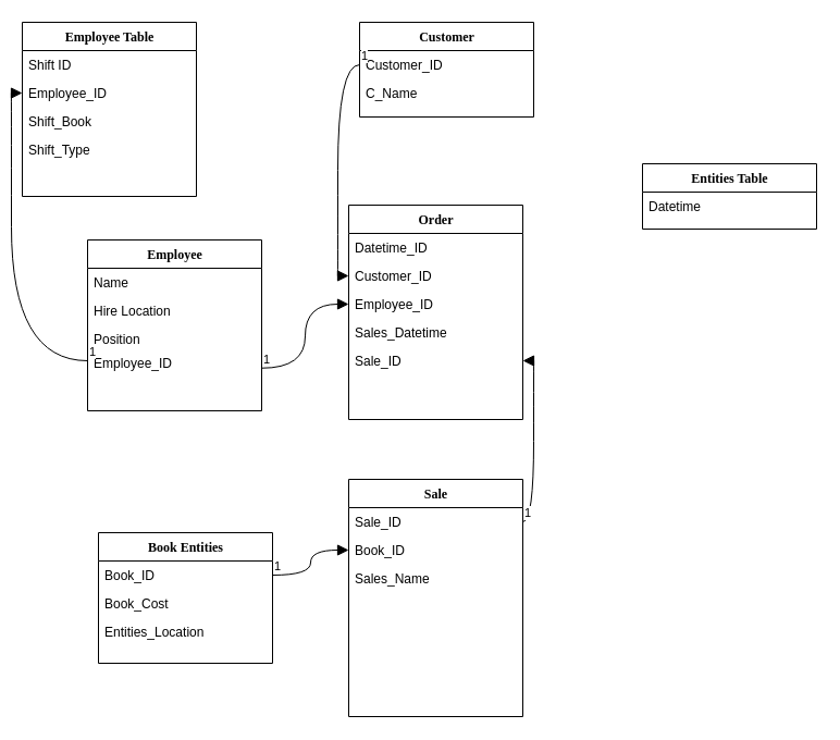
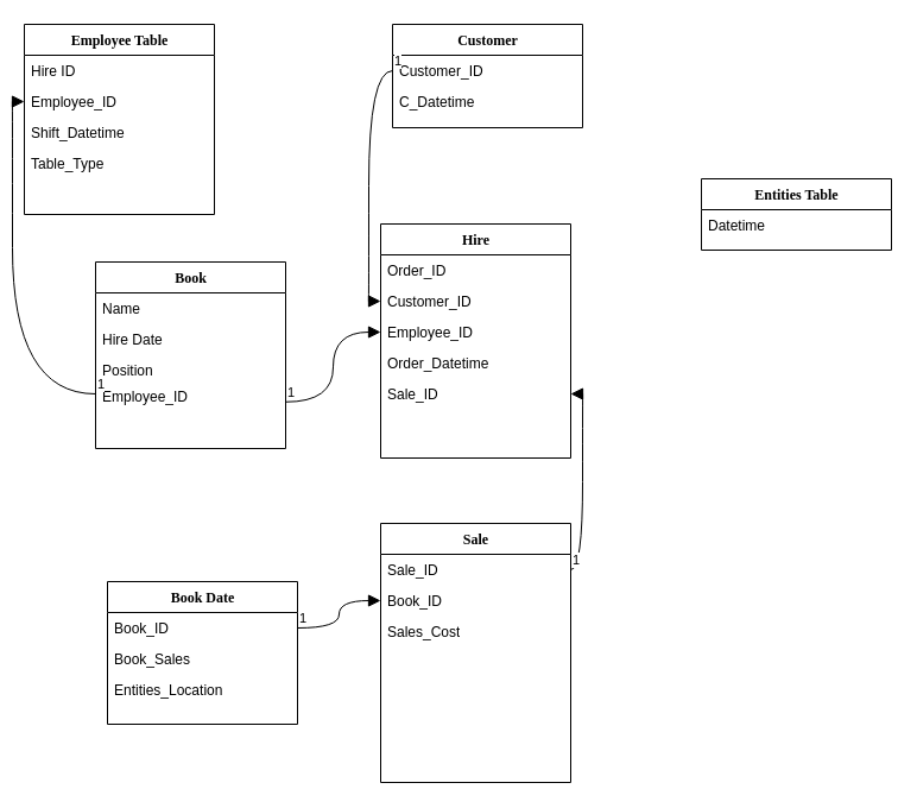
- <mxCell id="35" value="Shift ID" style="text;html=1;strokeColor=none;fillColor=none;align=left;verticalAlign=top;spacingLeft=4;spacingRight=4;whiteSpace=wrap;overflow=hidden;rotatable=0;points=[[0,0.5],[1,0.5]];portConstraint=eastwest;" vertex="1" parent="34"><mxGeometry y="26" width="160" height="26" as="geometry" /></mxCell>
+ <mxCell id="35" value="Hire ID" style="text;html=1;strokeColor=none;fillColor=none;align=left;verticalAlign=top;spacingLeft=4;spacingRight=4;whiteSpace=wrap;overflow=hidden;rotatable=0;points=[[0,0.5],[1,0.5]];portConstraint=eastwest;" vertex="1" parent="34"><mxGeometry y="26" width="160" height="26" as="geometry" /></mxCell>
- <mxCell id="9" value="C_Name" style="text;html=1;strokeColor=none;fillColor=none;align=left;verticalAlign=top;spacingLeft=4;spacingRight=4;whiteSpace=wrap;overflow=hidden;rotatable=0;points=[[0,0.5],[1,0.5]];portConstraint=eastwest;" parent="7" vertex="1"><mxGeometry y="52" width="160" height="26" as="geometry" /></mxCell>
+ <mxCell id="9" value="C_Datetime" style="text;html=1;strokeColor=none;fillColor=none;align=left;verticalAlign=top;spacingLeft=4;spacingRight=4;whiteSpace=wrap;overflow=hidden;rotatable=0;points=[[0,0.5],[1,0.5]];portConstraint=eastwest;" parent="7" vertex="1"><mxGeometry y="52" width="160" height="26" as="geometry" /></mxCell>
- <mxCell id="37" value="Shift_Book" style="text;html=1;strokeColor=none;fillColor=none;align=left;verticalAlign=top;spacingLeft=4;spacingRight=4;whiteSpace=wrap;overflow=hidden;rotatable=0;points=[[0,0.5],[1,0.5]];portConstraint=eastwest;" vertex="1" parent="34"><mxGeometry y="78" width="160" height="26" as="geometry" /></mxCell>
+ <mxCell id="37" value="Shift_Datetime" style="text;html=1;strokeColor=none;fillColor=none;align=left;verticalAlign=top;spacingLeft=4;spacingRight=4;whiteSpace=wrap;overflow=hidden;rotatable=0;points=[[0,0.5],[1,0.5]];portConstraint=eastwest;" vertex="1" parent="34"><mxGeometry y="78" width="160" height="26" as="geometry" /></mxCell>
- <mxCell id="38" value="Shift_Type" style="text;html=1;strokeColor=none;fillColor=none;align=left;verticalAlign=top;spacingLeft=4;spacingRight=4;whiteSpace=wrap;overflow=hidden;rotatable=0;points=[[0,0.5],[1,0.5]];portConstraint=eastwest;" vertex="1" parent="34"><mxGeometry y="104" width="160" height="26" as="geometry" /></mxCell>
+ <mxCell id="38" value="Table_Type" style="text;html=1;strokeColor=none;fillColor=none;align=left;verticalAlign=top;spacingLeft=4;spacingRight=4;whiteSpace=wrap;overflow=hidden;rotatable=0;points=[[0,0.5],[1,0.5]];portConstraint=eastwest;" vertex="1" parent="34"><mxGeometry y="104" width="160" height="26" as="geometry" /></mxCell>
- <mxCell id="10" value="Order" style="swimlane;html=1;fontStyle=1;align=center;verticalAlign=top;childLayout=stackLayout;horizontal=1;startSize=26;horizontalStack=0;resizeParent=1;resizeLast=0;collapsible=1;marginBottom=0;swimlaneFillColor=#ffffff;rounded=0;shadow=0;comic=0;labelBackgroundColor=none;strokeWidth=1;fillColor=none;fontFamily=Verdana;fontSize=12" parent="1" vertex="1"><mxGeometry x="320" y="188" width="160" height="197" as="geometry" /></mxCell>
+ <mxCell id="10" value="Hire" style="swimlane;html=1;fontStyle=1;align=center;verticalAlign=top;childLayout=stackLayout;horizontal=1;startSize=26;horizontalStack=0;resizeParent=1;resizeLast=0;collapsible=1;marginBottom=0;swimlaneFillColor=#ffffff;rounded=0;shadow=0;comic=0;labelBackgroundColor=none;strokeWidth=1;fillColor=none;fontFamily=Verdana;fontSize=12" parent="1" vertex="1"><mxGeometry x="320" y="188" width="160" height="197" as="geometry" /></mxCell>
- <mxCell id="11" value="Datetime_ID" style="text;html=1;strokeColor=none;fillColor=none;align=left;verticalAlign=top;spacingLeft=4;spacingRight=4;whiteSpace=wrap;overflow=hidden;rotatable=0;points=[[0,0.5],[1,0.5]];portConstraint=eastwest;" parent="10" vertex="1"><mxGeometry y="26" width="160" height="26" as="geometry" /></mxCell>
+ <mxCell id="11" value="Order_ID" style="text;html=1;strokeColor=none;fillColor=none;align=left;verticalAlign=top;spacingLeft=4;spacingRight=4;whiteSpace=wrap;overflow=hidden;rotatable=0;points=[[0,0.5],[1,0.5]];portConstraint=eastwest;" parent="10" vertex="1"><mxGeometry y="26" width="160" height="26" as="geometry" /></mxCell>
- <mxCell id="2" value="Employee" style="swimlane;html=1;fontStyle=1;align=center;verticalAlign=top;childLayout=stackLayout;horizontal=1;startSize=26;horizontalStack=0;resizeParent=1;resizeLast=0;collapsible=1;marginBottom=0;swimlaneFillColor=#ffffff;rounded=0;shadow=0;comic=0;labelBackgroundColor=none;strokeWidth=1;fillColor=none;fontFamily=Verdana;fontSize=12" parent="1" vertex="1"><mxGeometry x="80" y="220" width="160" height="157" as="geometry" /></mxCell>
+ <mxCell id="2" value="Book" style="swimlane;html=1;fontStyle=1;align=center;verticalAlign=top;childLayout=stackLayout;horizontal=1;startSize=26;horizontalStack=0;resizeParent=1;resizeLast=0;collapsible=1;marginBottom=0;swimlaneFillColor=#ffffff;rounded=0;shadow=0;comic=0;labelBackgroundColor=none;strokeWidth=1;fillColor=none;fontFamily=Verdana;fontSize=12" parent="1" vertex="1"><mxGeometry x="80" y="220" width="160" height="157" as="geometry" /></mxCell>
- <mxCell id="4" value="Hire Location" style="text;html=1;strokeColor=none;fillColor=none;align=left;verticalAlign=top;spacingLeft=4;spacingRight=4;whiteSpace=wrap;overflow=hidden;rotatable=0;points=[[0,0.5],[1,0.5]];portConstraint=eastwest;" parent="2" vertex="1"><mxGeometry y="52" width="160" height="26" as="geometry" /></mxCell>
+ <mxCell id="4" value="Hire Date" style="text;html=1;strokeColor=none;fillColor=none;align=left;verticalAlign=top;spacingLeft=4;spacingRight=4;whiteSpace=wrap;overflow=hidden;rotatable=0;points=[[0,0.5],[1,0.5]];portConstraint=eastwest;" parent="2" vertex="1"><mxGeometry y="52" width="160" height="26" as="geometry" /></mxCell>
- <mxCell id="14" value="Sales_Datetime" style="text;html=1;strokeColor=none;fillColor=none;align=left;verticalAlign=top;spacingLeft=4;spacingRight=4;whiteSpace=wrap;overflow=hidden;rotatable=0;points=[[0,0.5],[1,0.5]];portConstraint=eastwest;" parent="10" vertex="1"><mxGeometry y="104" width="160" height="26" as="geometry" /></mxCell>
+ <mxCell id="14" value="Order_Datetime" style="text;html=1;strokeColor=none;fillColor=none;align=left;verticalAlign=top;spacingLeft=4;spacingRight=4;whiteSpace=wrap;overflow=hidden;rotatable=0;points=[[0,0.5],[1,0.5]];portConstraint=eastwest;" parent="10" vertex="1"><mxGeometry y="104" width="160" height="26" as="geometry" /></mxCell>
- <mxCell id="20" value="Book Entities" style="swimlane;html=1;fontStyle=1;align=center;verticalAlign=top;childLayout=stackLayout;horizontal=1;startSize=26;horizontalStack=0;resizeParent=1;resizeLast=0;collapsible=1;marginBottom=0;swimlaneFillColor=#ffffff;rounded=0;shadow=0;comic=0;labelBackgroundColor=none;strokeWidth=1;fillColor=none;fontFamily=Verdana;fontSize=12" parent="1" vertex="1"><mxGeometry x="90" y="489" width="160" height="120" as="geometry" /></mxCell>
+ <mxCell id="20" value="Book Date" style="swimlane;html=1;fontStyle=1;align=center;verticalAlign=top;childLayout=stackLayout;horizontal=1;startSize=26;horizontalStack=0;resizeParent=1;resizeLast=0;collapsible=1;marginBottom=0;swimlaneFillColor=#ffffff;rounded=0;shadow=0;comic=0;labelBackgroundColor=none;strokeWidth=1;fillColor=none;fontFamily=Verdana;fontSize=12" parent="1" vertex="1"><mxGeometry x="90" y="489" width="160" height="120" as="geometry" /></mxCell>
- <mxCell id="19" value="Sales_Name" style="text;html=1;strokeColor=none;fillColor=none;align=left;verticalAlign=top;spacingLeft=4;spacingRight=4;whiteSpace=wrap;overflow=hidden;rotatable=0;points=[[0,0.5],[1,0.5]];portConstraint=eastwest;" parent="16" vertex="1"><mxGeometry y="78" width="160" height="26" as="geometry" /></mxCell>
+ <mxCell id="19" value="Sales_Cost" style="text;html=1;strokeColor=none;fillColor=none;align=left;verticalAlign=top;spacingLeft=4;spacingRight=4;whiteSpace=wrap;overflow=hidden;rotatable=0;points=[[0,0.5],[1,0.5]];portConstraint=eastwest;" parent="16" vertex="1"><mxGeometry y="78" width="160" height="26" as="geometry" /></mxCell>
- <mxCell id="22" value="Book_Cost" style="text;html=1;strokeColor=none;fillColor=none;align=left;verticalAlign=top;spacingLeft=4;spacingRight=4;whiteSpace=wrap;overflow=hidden;rotatable=0;points=[[0,0.5],[1,0.5]];portConstraint=eastwest;" parent="20" vertex="1"><mxGeometry y="52" width="160" height="26" as="geometry" /></mxCell>
+ <mxCell id="22" value="Book_Sales" style="text;html=1;strokeColor=none;fillColor=none;align=left;verticalAlign=top;spacingLeft=4;spacingRight=4;whiteSpace=wrap;overflow=hidden;rotatable=0;points=[[0,0.5],[1,0.5]];portConstraint=eastwest;" parent="20" vertex="1"><mxGeometry y="52" width="160" height="26" as="geometry" /></mxCell>
